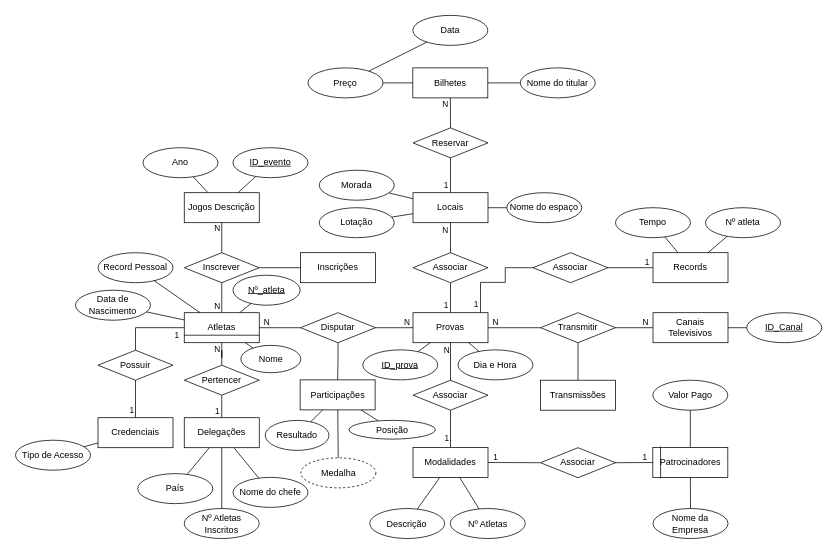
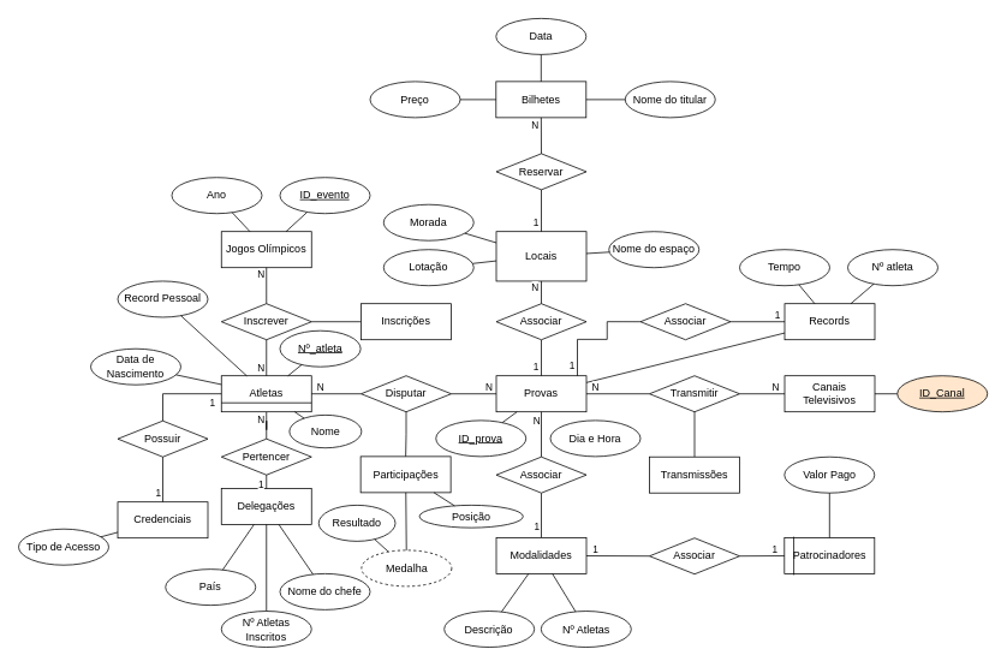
- <mxCell id="121" value="" style="endArrow=none;html=1;rounded=0;" parent="1" source="119" target="120" edge="1"><mxGeometry relative="1" as="geometry"><mxPoint x="1045" y="156.44" as="sourcePoint" /><mxPoint x="1113" y="113.44" as="targetPoint" /></mxGeometry></mxCell>
+ <mxCell id="121" value="" style="endArrow=none;html=1;rounded=0;" parent="1" source="119" target="112" edge="1"><mxGeometry relative="1" as="geometry"><mxPoint x="1045" y="156.44" as="sourcePoint" /><mxPoint x="1113" y="113.44" as="targetPoint" /></mxGeometry></mxCell>
- <mxCell id="2" value="Jogos Descrição" style="whiteSpace=wrap;html=1;align=center;" parent="1" vertex="1"><mxGeometry x="245" y="256.44" width="100" height="40" as="geometry" /></mxCell>
+ <mxCell id="2" value="Jogos Olímpicos" style="whiteSpace=wrap;html=1;align=center;" parent="1" vertex="1"><mxGeometry x="245" y="256.44" width="100" height="40" as="geometry" /></mxCell>
- <mxCell id="60" value="Locais" style="whiteSpace=wrap;html=1;align=center;" parent="1" vertex="1"><mxGeometry x="550" y="256.44" width="100" height="40" as="geometry" /></mxCell>
+ <mxCell id="60" value="Locais" style="whiteSpace=wrap;html=1;align=center;" parent="1" vertex="1"><mxGeometry x="550" y="256.44" width="100" height="55" as="geometry" /></mxCell>
- <mxCell id="28" value="Record Pessoal" style="ellipse;whiteSpace=wrap;html=1;align=center;" parent="1" vertex="1"><mxGeometry x="130" y="336.44" width="100" height="40" as="geometry" /></mxCell>
+ <mxCell id="28" value="Record Pessoal" style="ellipse;whiteSpace=wrap;html=1;align=center;" parent="1" vertex="1"><mxGeometry x="130" y="311.44" width="100" height="40" as="geometry" /></mxCell>
- <mxCell id="124" value="ID_Canal" style="ellipse;whiteSpace=wrap;html=1;align=center;fontStyle=4;" parent="1" vertex="1"><mxGeometry x="995" y="416.44" width="100" height="40" as="geometry" /></mxCell>
+ <mxCell id="124" value="ID_Canal" style="ellipse;whiteSpace=wrap;html=1;align=center;fontStyle=4;fillColor=#ffe6cc;" parent="1" vertex="1"><mxGeometry x="995" y="416.44" width="100" height="40" as="geometry" /></mxCell>
- <mxCell id="56" value="" style="endArrow=none;html=1;rounded=0;" parent="1" source="6" target="55" edge="1"><mxGeometry relative="1" as="geometry"><mxPoint x="640" y="486.44" as="sourcePoint" /><mxPoint x="800" y="486.44" as="targetPoint" /></mxGeometry></mxCell>
+ <mxCell id="56" value="" style="endArrow=none;html=1;rounded=0;" parent="1" source="6" target="104" edge="1"><mxGeometry relative="1" as="geometry"><mxPoint x="640" y="486.44" as="sourcePoint" /><mxPoint x="800" y="486.44" as="targetPoint" /></mxGeometry></mxCell>
- <mxCell id="52" value="" style="endArrow=none;html=1;rounded=0;" parent="1" source="50" target="49" edge="1"><mxGeometry relative="1" as="geometry"><mxPoint x="440.5" y="558.44" as="sourcePoint" /><mxPoint x="600.5" y="558.44" as="targetPoint" /></mxGeometry></mxCell>
+ <mxCell id="52" value="" style="endArrow=none;html=1;rounded=0;" parent="1" source="50" target="99" edge="1"><mxGeometry relative="1" as="geometry"><mxPoint x="440.5" y="558.44" as="sourcePoint" /><mxPoint x="600.5" y="558.44" as="targetPoint" /></mxGeometry></mxCell>
- <mxCell id="39" value="Delegações" style="whiteSpace=wrap;html=1;align=center;" parent="1" vertex="1"><mxGeometry x="245" y="556.44" width="100" height="40" as="geometry" /></mxCell>
+ <mxCell id="39" value="Delegações" style="whiteSpace=wrap;html=1;align=center;" parent="1" vertex="1"><mxGeometry x="245" y="541.44" width="100" height="40" as="geometry" /></mxCell>
- <mxCell id="96" value="" style="endArrow=none;html=1;rounded=0;" parent="1" source="88" target="94" edge="1"><mxGeometry relative="1" as="geometry"><mxPoint x="689.75" y="765.54" as="sourcePoint" /><mxPoint x="706.75" y="786.54" as="targetPoint" /></mxGeometry></mxCell>
- <mxCell id="94" value="Nome da Empresa" style="ellipse;whiteSpace=wrap;html=1;align=center;" parent="1" vertex="1"><mxGeometry x="870" y="677.54" width="100" height="40" as="geometry" /></mxCell>
